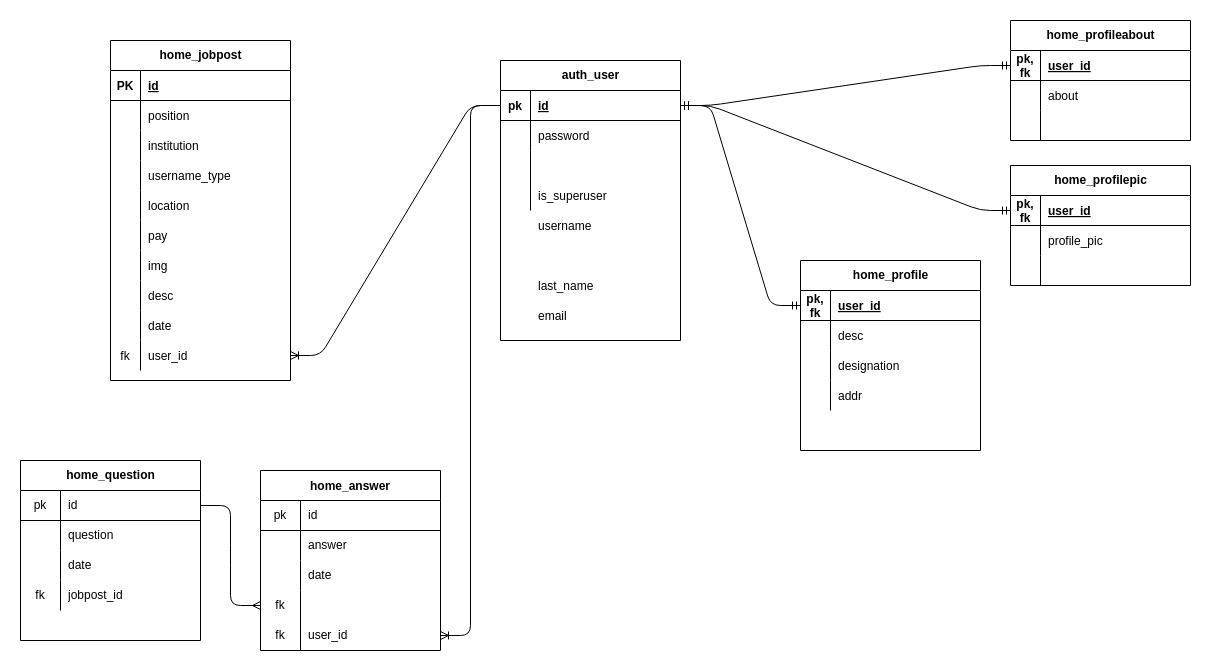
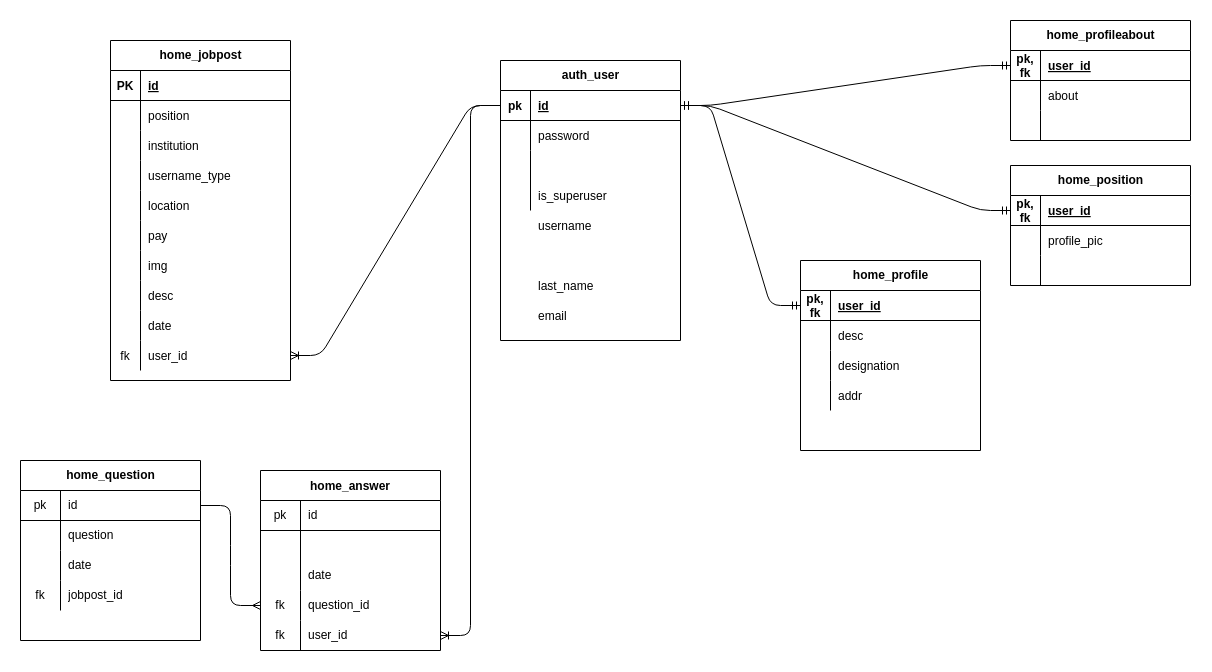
- <mxCell id="72" value="home_profilepic" style="shape=table;startSize=30;container=1;collapsible=1;childLayout=tableLayout;fixedRows=1;rowLines=0;fontStyle=1;align=center;resizeLast=1;pointerEvents=1;fillColor=none;html=1;" vertex="1" parent="1"><mxGeometry x="1010" y="165" width="180" height="120" as="geometry" /></mxCell>
+ <mxCell id="72" value="home_position" style="shape=table;startSize=30;container=1;collapsible=1;childLayout=tableLayout;fixedRows=1;rowLines=0;fontStyle=1;align=center;resizeLast=1;pointerEvents=1;fillColor=none;html=1;" vertex="1" parent="1"><mxGeometry x="1010" y="165" width="180" height="120" as="geometry" /></mxCell>
- <mxCell id="9" value="answer" style="shape=partialRectangle;html=1;whiteSpace=wrap;connectable=0;fillColor=none;top=0;left=0;bottom=0;right=0;align=left;spacingLeft=6;overflow=hidden;pointerEvents=1;" vertex="1" parent="7"><mxGeometry x="40" width="140" height="30" as="geometry" /></mxCell>
+ <mxCell id="15" value="question_id" style="shape=partialRectangle;html=1;whiteSpace=wrap;connectable=0;fillColor=none;top=0;left=0;bottom=0;right=0;align=left;spacingLeft=6;overflow=hidden;pointerEvents=1;" vertex="1" parent="13"><mxGeometry x="40" width="140" height="30" as="geometry" /></mxCell>
